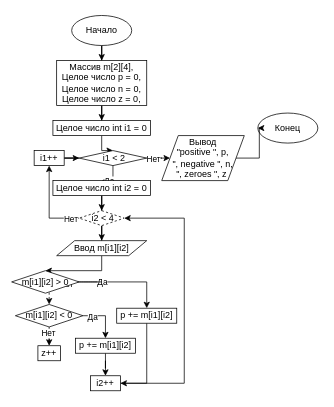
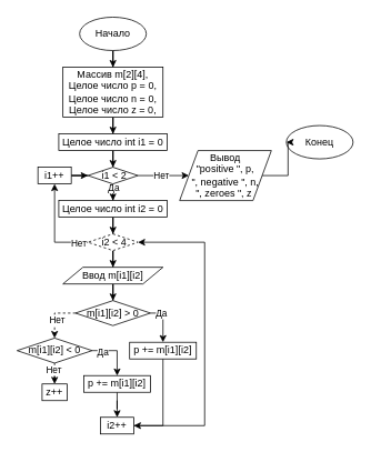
- <mxCell id="13" value="&amp;nbsp;i1 &amp;lt; 2" style="rhombus;whiteSpace=wrap;html=1;" vertex="1" parent="1"><mxGeometry x="105" y="200" width="90" height="20" as="geometry" /></mxCell>
+ <mxCell id="13" value="&amp;nbsp;i1 &amp;lt; 2" style="rhombus;whiteSpace=wrap;html=1;" vertex="1" parent="1"><mxGeometry x="105" y="200" width="60" height="20" as="geometry" /></mxCell>
- <mxCell id="32" value="m[i1][i2] &amp;gt; 0" style="rhombus;whiteSpace=wrap;html=1;" vertex="1" parent="1"><mxGeometry x="15" y="360" width="90" height="30" as="geometry" /></mxCell>
+ <mxCell id="32" value="m[i1][i2] &amp;gt; 0" style="rhombus;whiteSpace=wrap;html=1;" vertex="1" parent="1"><mxGeometry x="90" y="360" width="90" height="30" as="geometry" /></mxCell>
